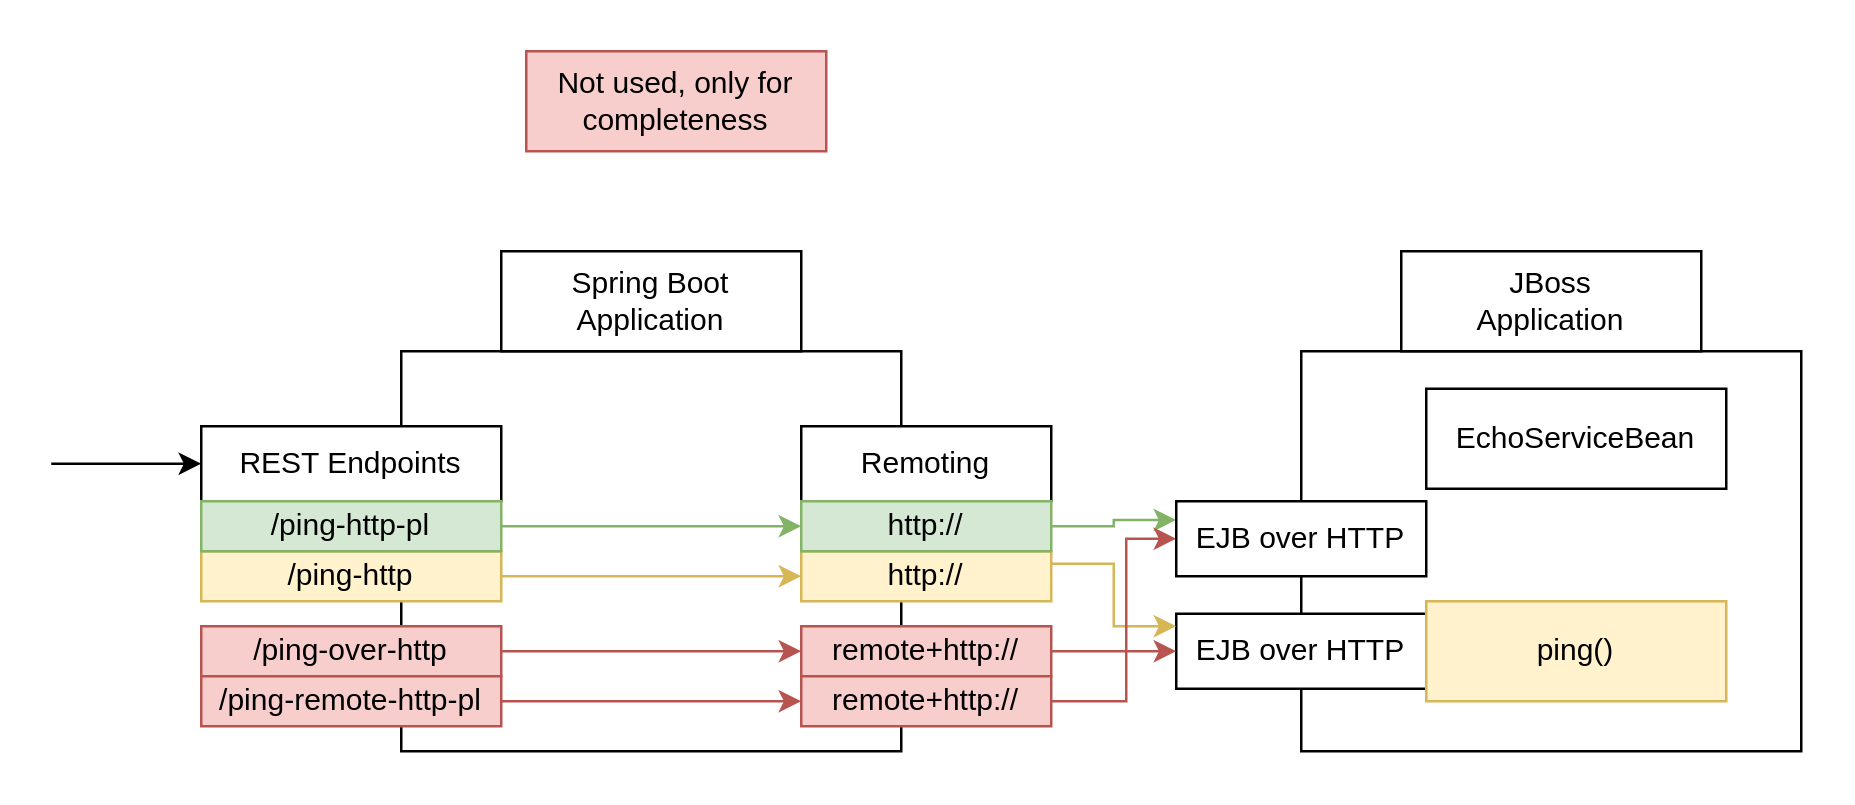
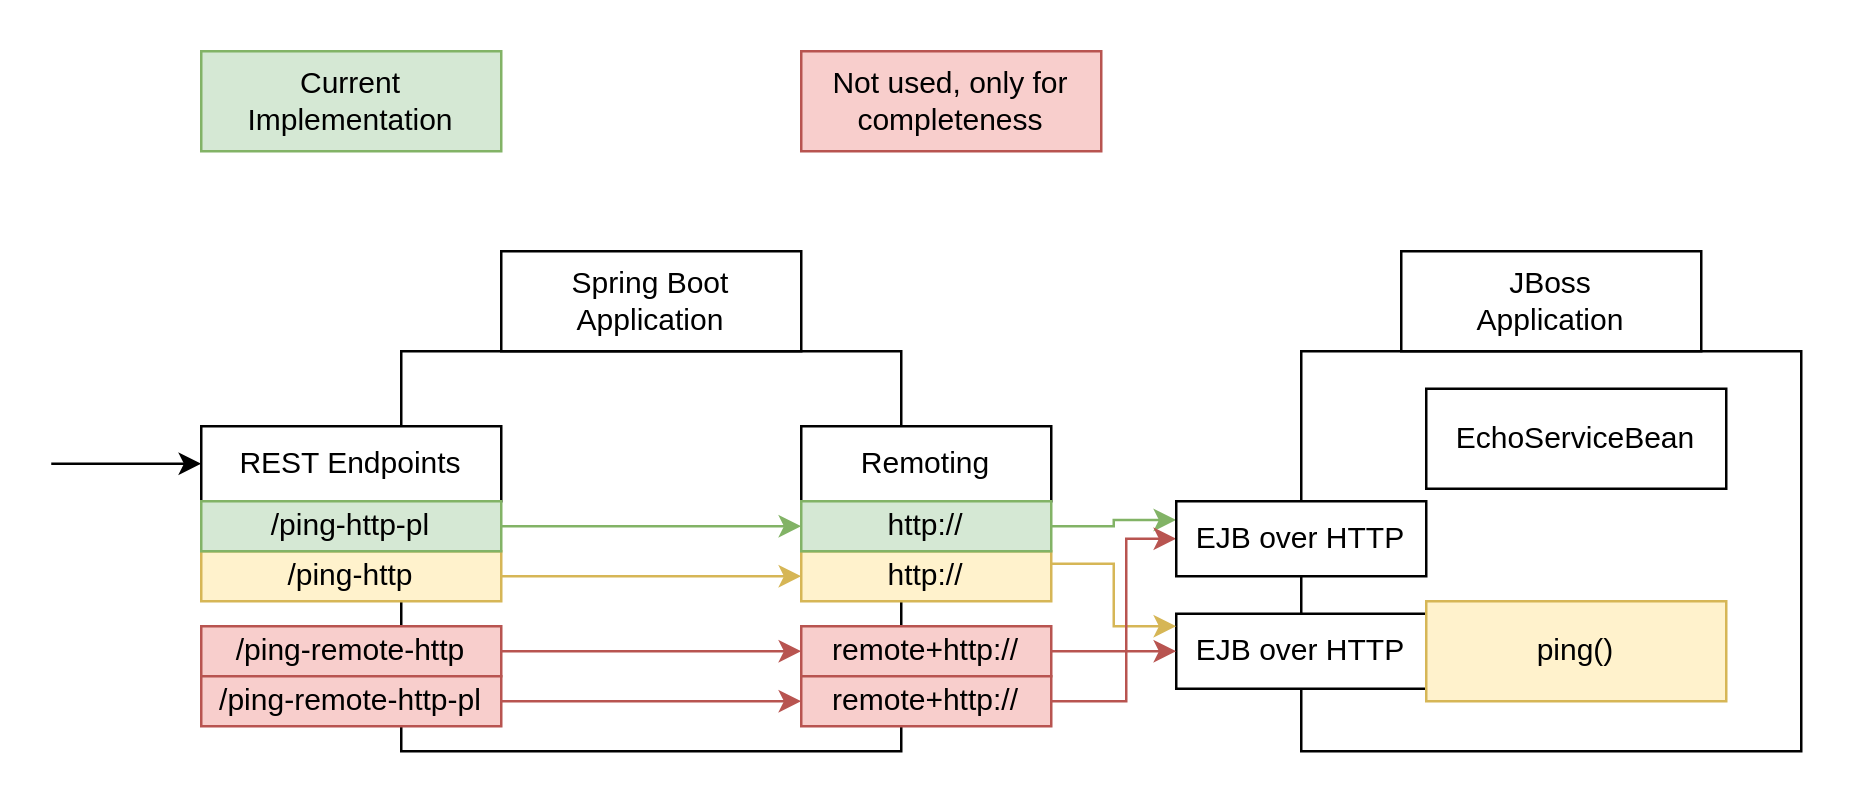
+ <mxCell id="29" value="Current Implementation" style="rounded=0;whiteSpace=wrap;html=1;fillColor=#d5e8d4;strokeColor=#82b366;" parent="1" vertex="1"><mxGeometry x="80" y="20" width="120" height="40" as="geometry" /></mxCell>
- <mxCell id="30" value="Not used, only for completeness" style="rounded=0;whiteSpace=wrap;html=1;fillColor=#f8cecc;strokeColor=#b85450;" vertex="1" parent="1"><mxGeometry x="210" y="20" width="120" height="40" as="geometry" /></mxCell>
+ <mxCell id="30" value="Not used, only for completeness" style="rounded=0;whiteSpace=wrap;html=1;fillColor=#f8cecc;strokeColor=#b85450;" vertex="1" parent="1"><mxGeometry x="320" y="20" width="120" height="40" as="geometry" /></mxCell>
- <mxCell id="10" value="/ping-over-http" style="rounded=0;whiteSpace=wrap;html=1;fillColor=#f8cecc;strokeColor=#b85450;" parent="1" vertex="1"><mxGeometry x="80" y="250" width="120" height="20" as="geometry" /></mxCell>
+ <mxCell id="10" value="/ping-remote-http" style="rounded=0;whiteSpace=wrap;html=1;fillColor=#f8cecc;strokeColor=#b85450;" parent="1" vertex="1"><mxGeometry x="80" y="250" width="120" height="20" as="geometry" /></mxCell>
